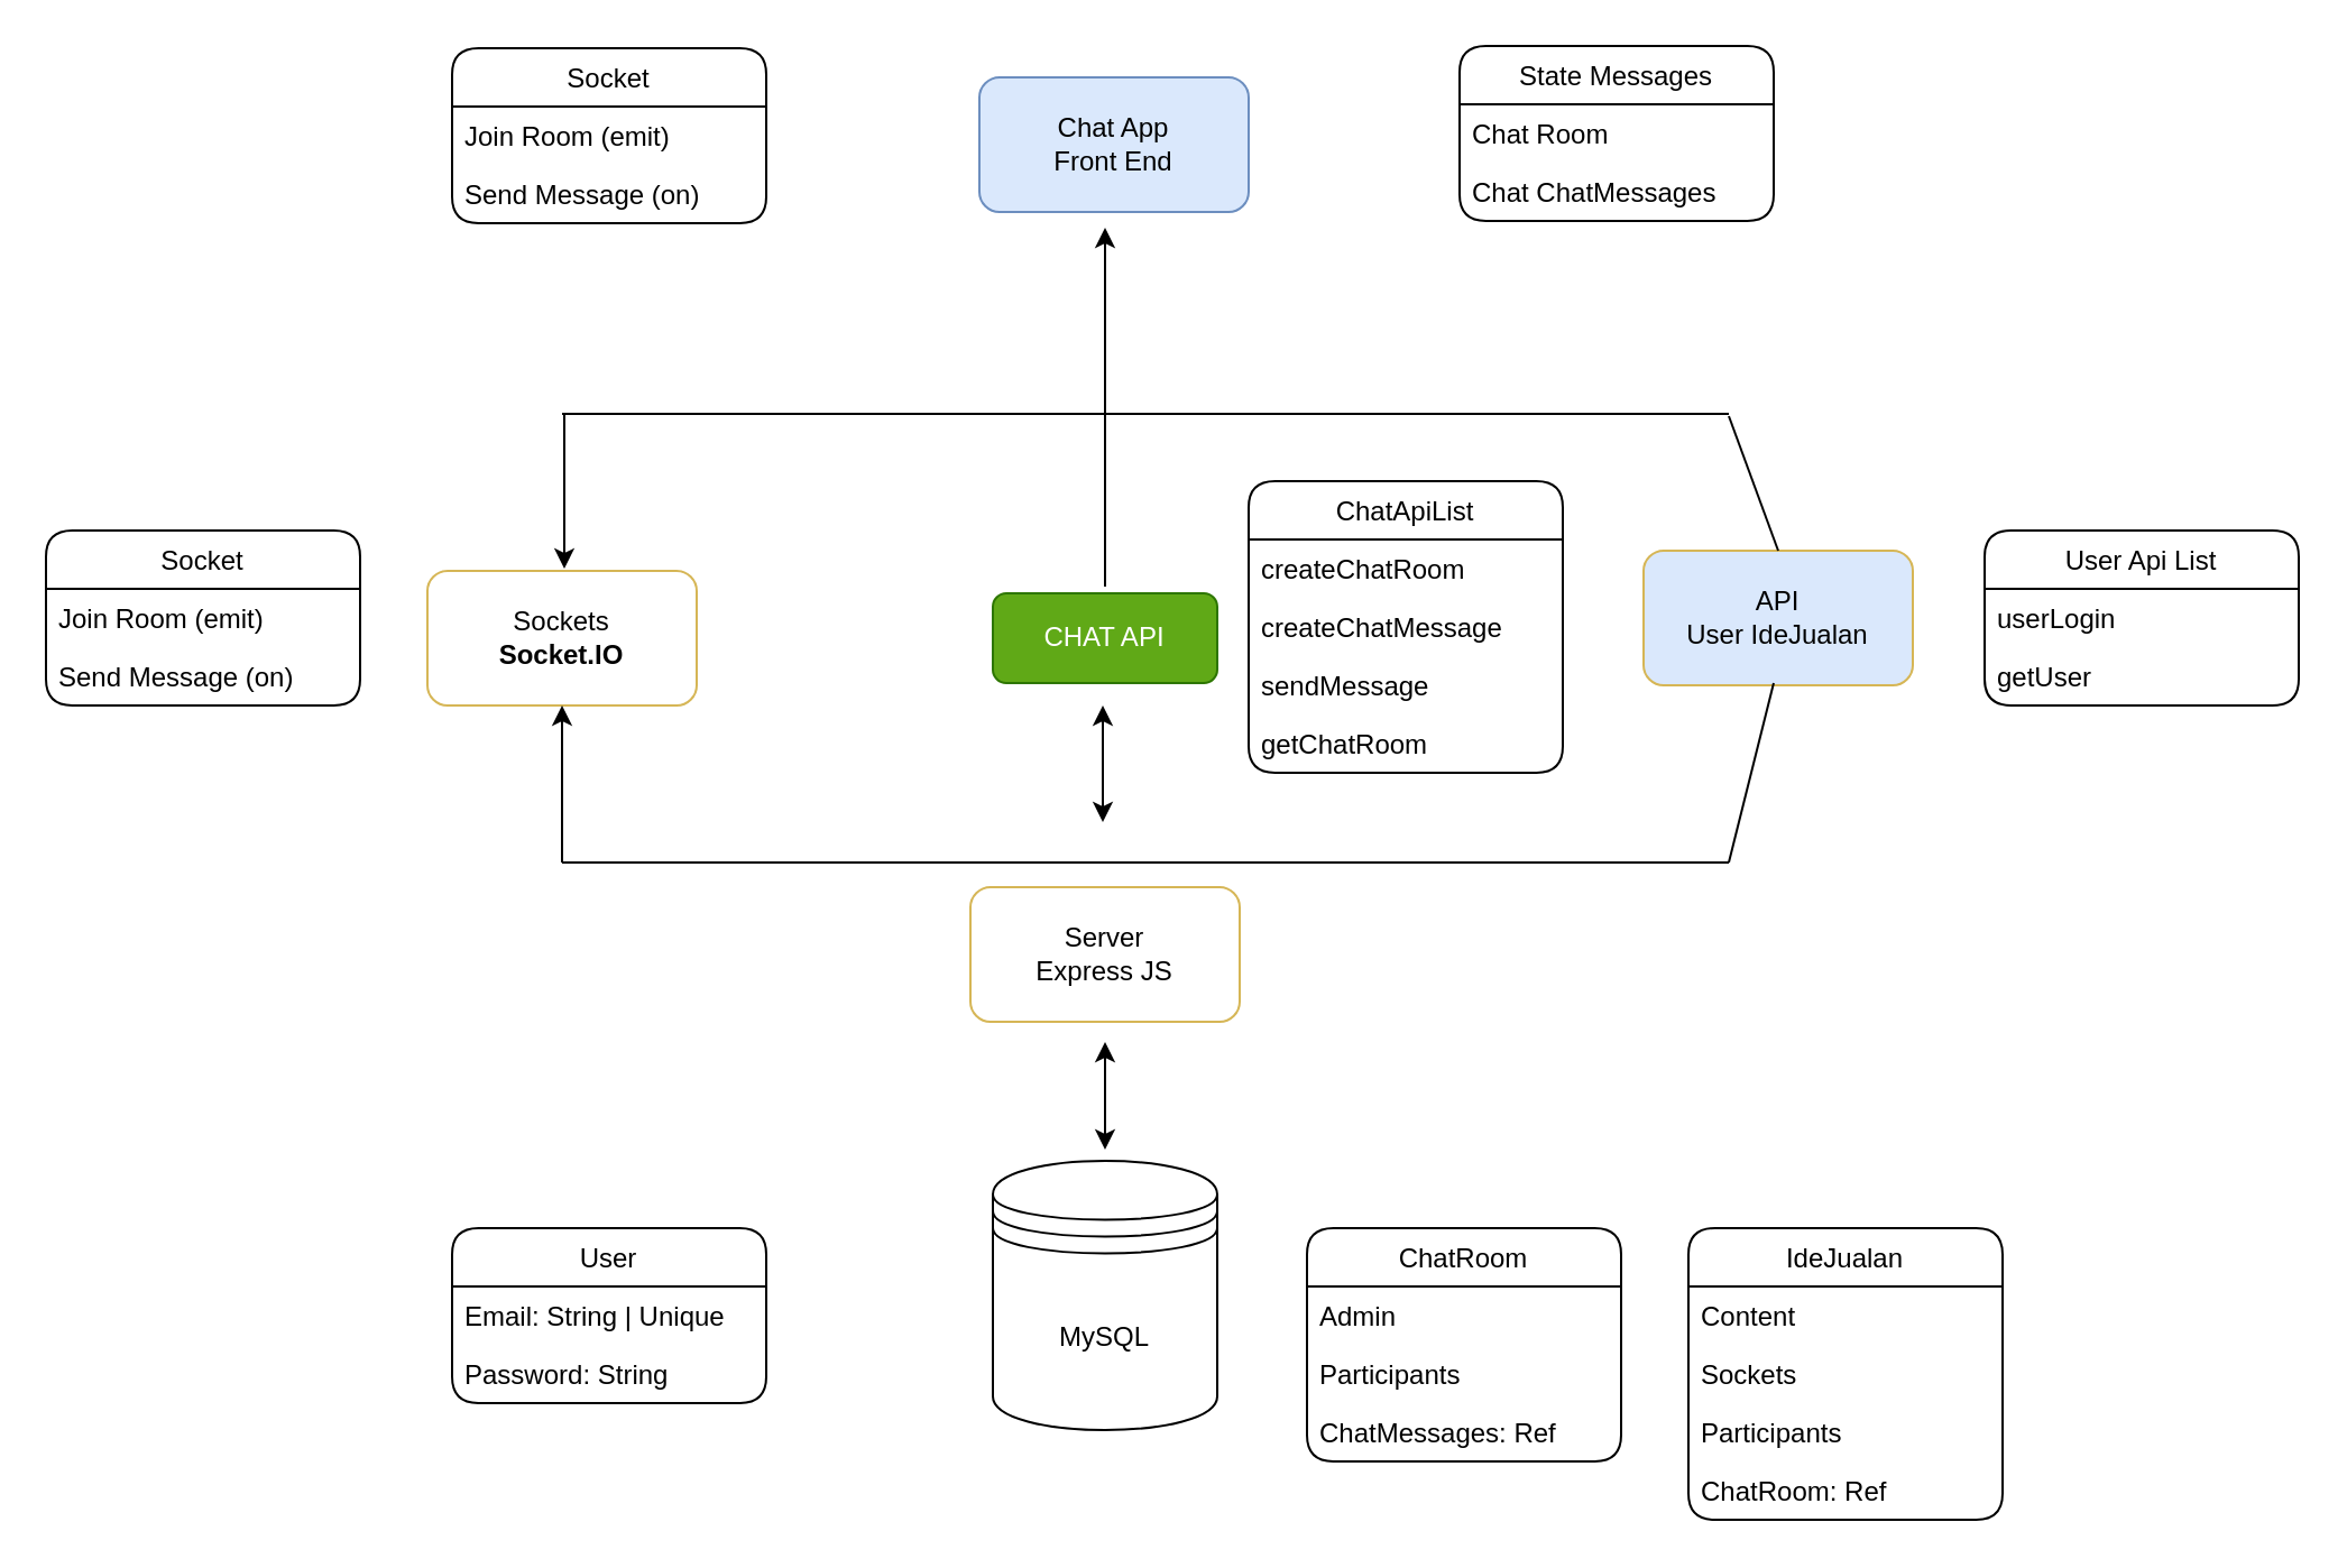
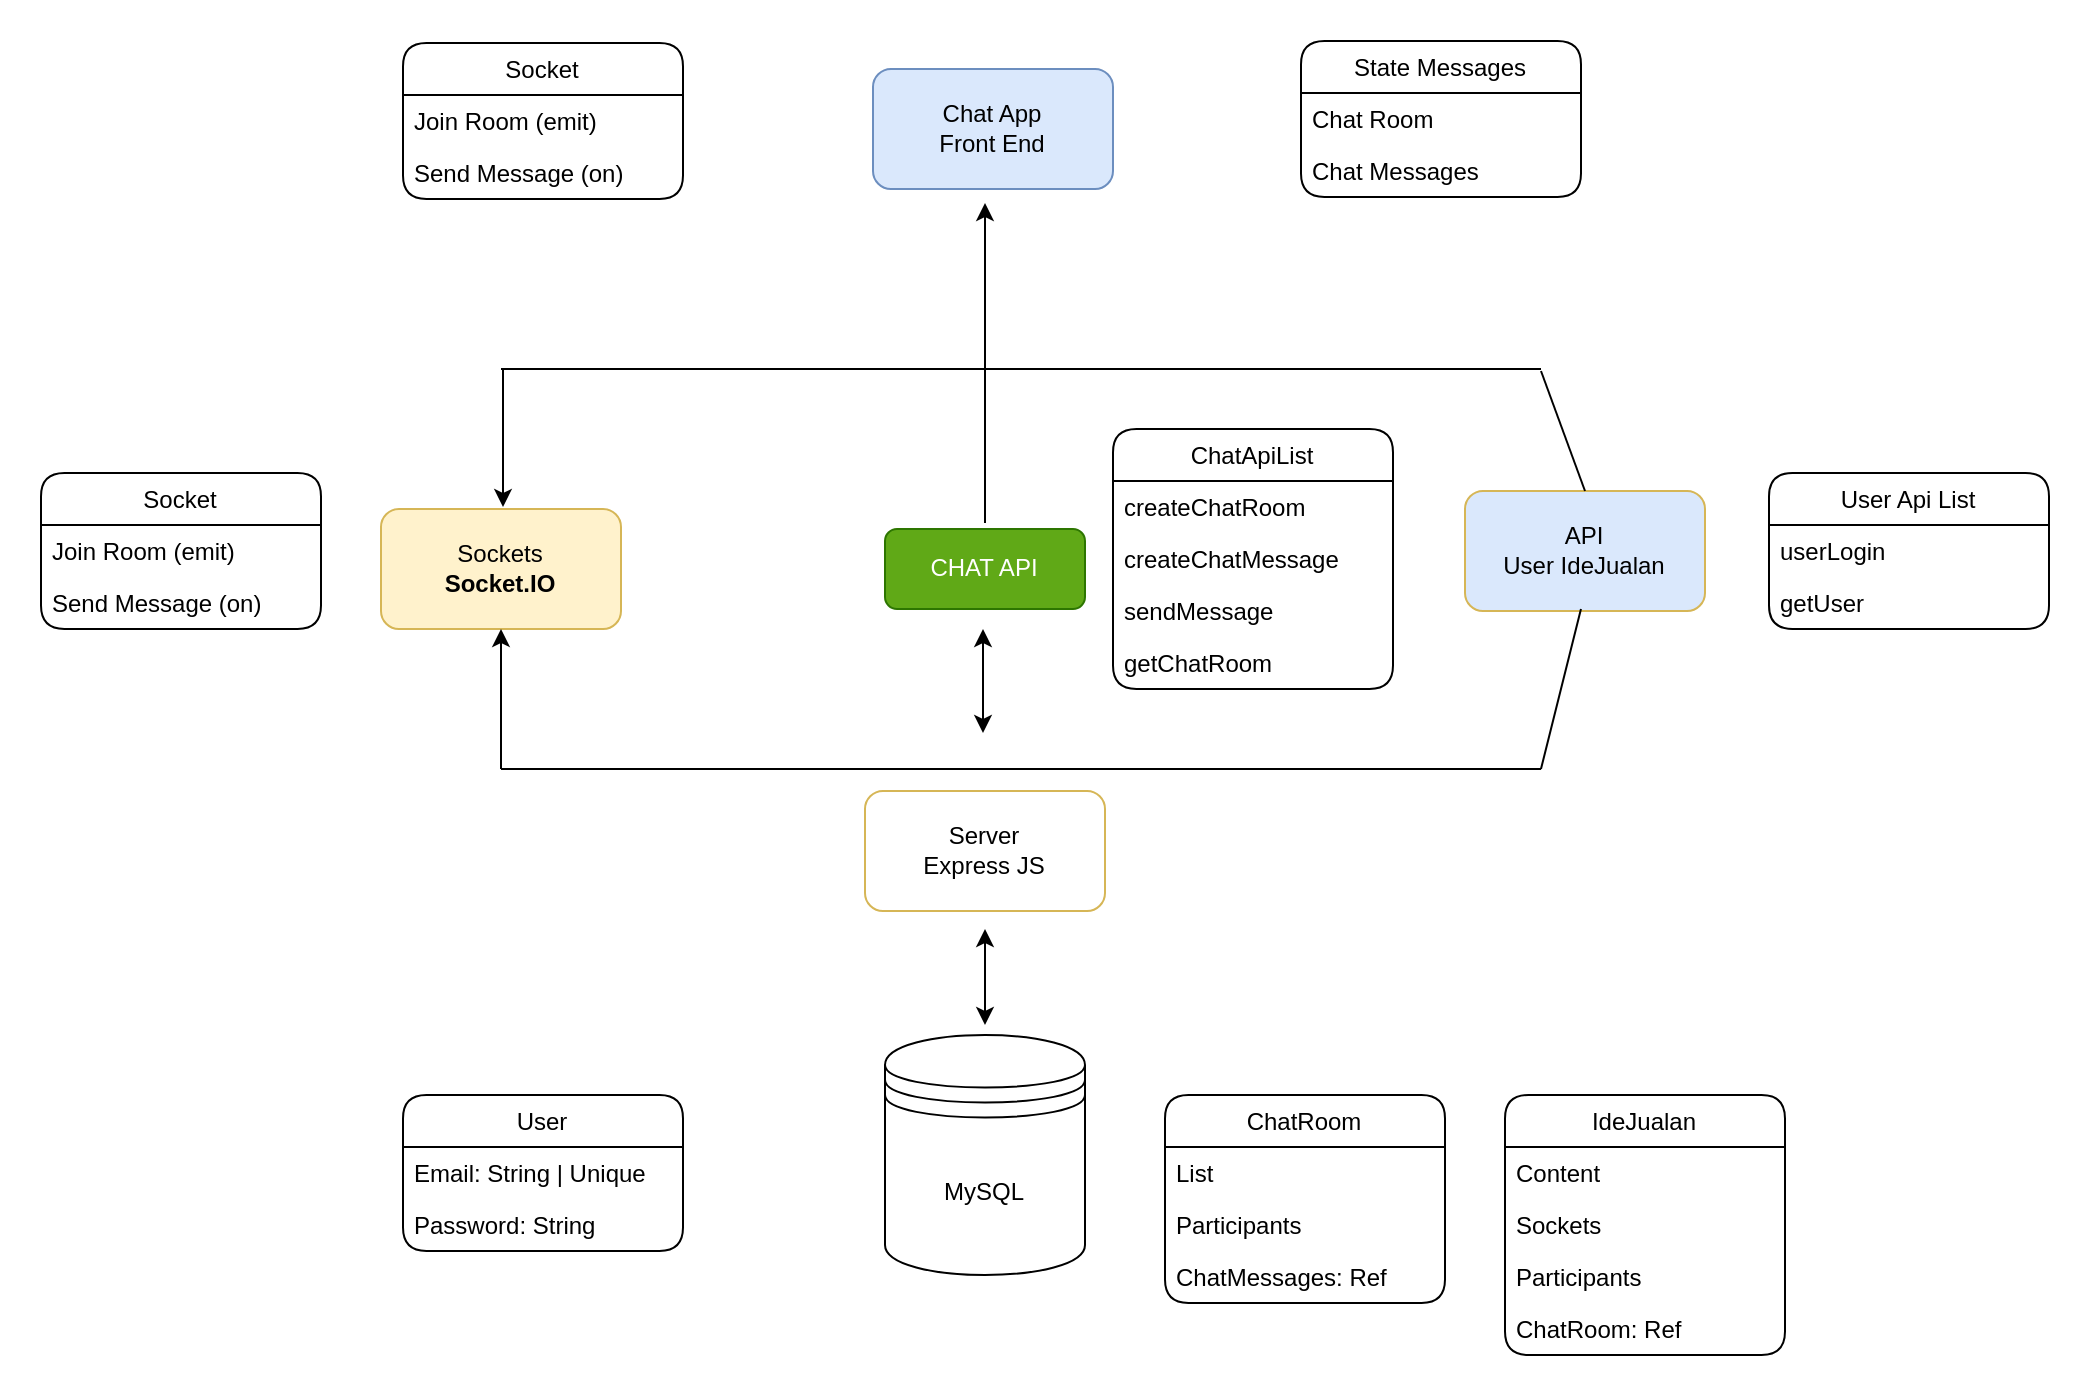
- <mxCell id="45" value="Chat ChatMessages" style="text;strokeColor=none;fillColor=none;align=left;verticalAlign=top;spacingLeft=4;spacingRight=4;overflow=hidden;rotatable=0;points=[[0,0.5],[1,0.5]];portConstraint=eastwest;rounded=1;" vertex="1" parent="43"><mxGeometry y="52" width="140" height="26" as="geometry" /></mxCell>
+ <mxCell id="45" value="Chat Messages" style="text;strokeColor=none;fillColor=none;align=left;verticalAlign=top;spacingLeft=4;spacingRight=4;overflow=hidden;rotatable=0;points=[[0,0.5],[1,0.5]];portConstraint=eastwest;rounded=1;" vertex="1" parent="43"><mxGeometry y="52" width="140" height="26" as="geometry" /></mxCell>
- <mxCell id="29" value="Sockets&lt;br&gt;&lt;b&gt;Socket.IO&lt;/b&gt;" style="rounded=1;whiteSpace=wrap;html=1;fillColor=#ffffff;strokeColor=#d6b656;" vertex="1" parent="1"><mxGeometry x="190" y="254" width="120" height="60" as="geometry" /></mxCell>
+ <mxCell id="29" value="Sockets&lt;br&gt;&lt;b&gt;Socket.IO&lt;/b&gt;" style="rounded=1;whiteSpace=wrap;html=1;fillColor=#fff2cc;strokeColor=#d6b656;" vertex="1" parent="1"><mxGeometry x="190" y="254" width="120" height="60" as="geometry" /></mxCell>
- <mxCell id="13" value="Admin" style="text;strokeColor=none;fillColor=none;align=left;verticalAlign=top;spacingLeft=4;spacingRight=4;overflow=hidden;rotatable=0;points=[[0,0.5],[1,0.5]];portConstraint=eastwest;rounded=1;" vertex="1" parent="12"><mxGeometry y="26" width="140" height="26" as="geometry" /></mxCell>
+ <mxCell id="13" value="List" style="text;strokeColor=none;fillColor=none;align=left;verticalAlign=top;spacingLeft=4;spacingRight=4;overflow=hidden;rotatable=0;points=[[0,0.5],[1,0.5]];portConstraint=eastwest;rounded=1;" vertex="1" parent="12"><mxGeometry y="26" width="140" height="26" as="geometry" /></mxCell>
